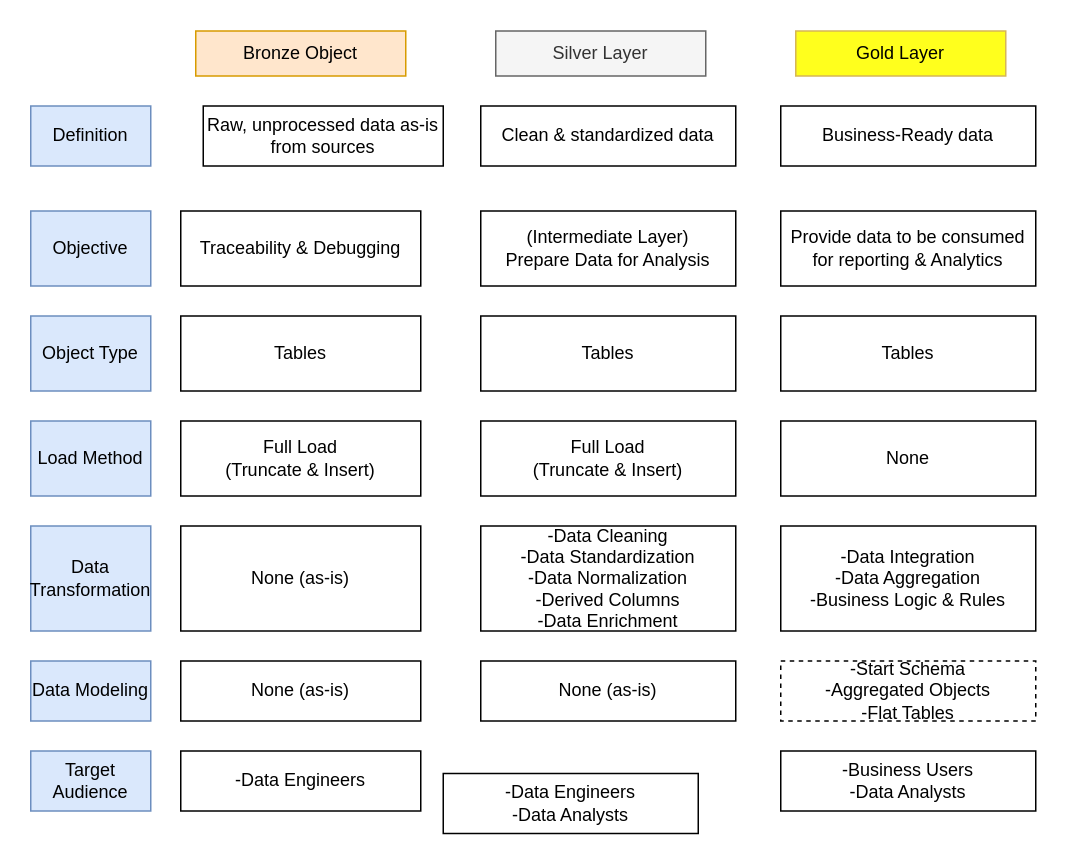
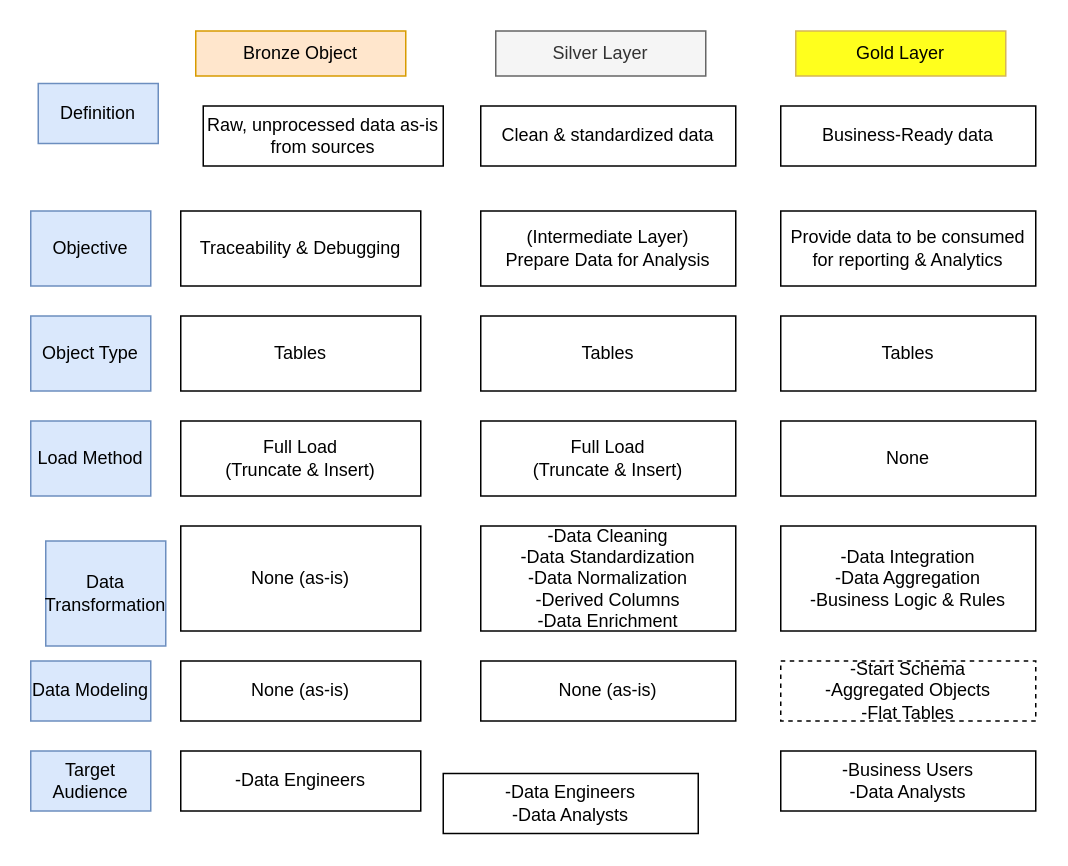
- <mxCell id="5" value="Definition" style="rounded=0;whiteSpace=wrap;html=1;fillColor=#dae8fc;strokeColor=#6c8ebf;" vertex="1" parent="1"><mxGeometry x="20" y="70" width="80" height="40" as="geometry" /></mxCell>
+ <mxCell id="5" value="Definition" style="rounded=0;whiteSpace=wrap;html=1;fillColor=#dae8fc;strokeColor=#6c8ebf;" vertex="1" parent="1"><mxGeometry x="25" y="55" width="80" height="40" as="geometry" /></mxCell>
- <mxCell id="9" value="Data Transformation" style="rounded=0;whiteSpace=wrap;html=1;fillColor=#dae8fc;strokeColor=#6c8ebf;" vertex="1" parent="1"><mxGeometry x="20" y="350" width="80" height="70" as="geometry" /></mxCell>
+ <mxCell id="9" value="Data Transformation" style="rounded=0;whiteSpace=wrap;html=1;fillColor=#dae8fc;strokeColor=#6c8ebf;" vertex="1" parent="1"><mxGeometry x="30" y="360" width="80" height="70" as="geometry" /></mxCell>
